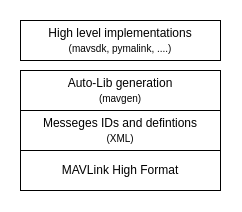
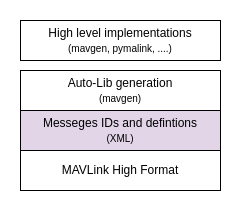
- <mxCell id="5" value="High level implementations&lt;div&gt;&lt;font style=&quot;font-size: 10px;&quot;&gt;(mavsdk, pymalink, ....)&lt;/font&gt;&lt;/div&gt;" style="rounded=0;whiteSpace=wrap;html=1;" vertex="1" parent="1"><mxGeometry x="20" y="20" width="200" height="40" as="geometry" /></mxCell>
+ <mxCell id="5" value="High level implementations&lt;div&gt;&lt;font style=&quot;font-size: 10px;&quot;&gt;(mavgen, pymalink, ....)&lt;/font&gt;&lt;/div&gt;" style="rounded=0;whiteSpace=wrap;html=1;" vertex="1" parent="1"><mxGeometry x="20" y="20" width="200" height="40" as="geometry" /></mxCell>
- <mxCell id="3" value="Messeges IDs and defintions&lt;div&gt;&lt;font style=&quot;font-size: 10px;&quot;&gt;(XML)&lt;/font&gt;&lt;/div&gt;" style="rounded=0;whiteSpace=wrap;html=1;" vertex="1" parent="1"><mxGeometry x="20" y="110" width="200" height="40" as="geometry" /></mxCell>
+ <mxCell id="3" value="Messeges IDs and defintions&lt;div&gt;&lt;font style=&quot;font-size: 10px;&quot;&gt;(XML)&lt;/font&gt;&lt;/div&gt;" style="rounded=0;whiteSpace=wrap;html=1;fillColor=#e1d5e7;" vertex="1" parent="1"><mxGeometry x="20" y="110" width="200" height="40" as="geometry" /></mxCell>
